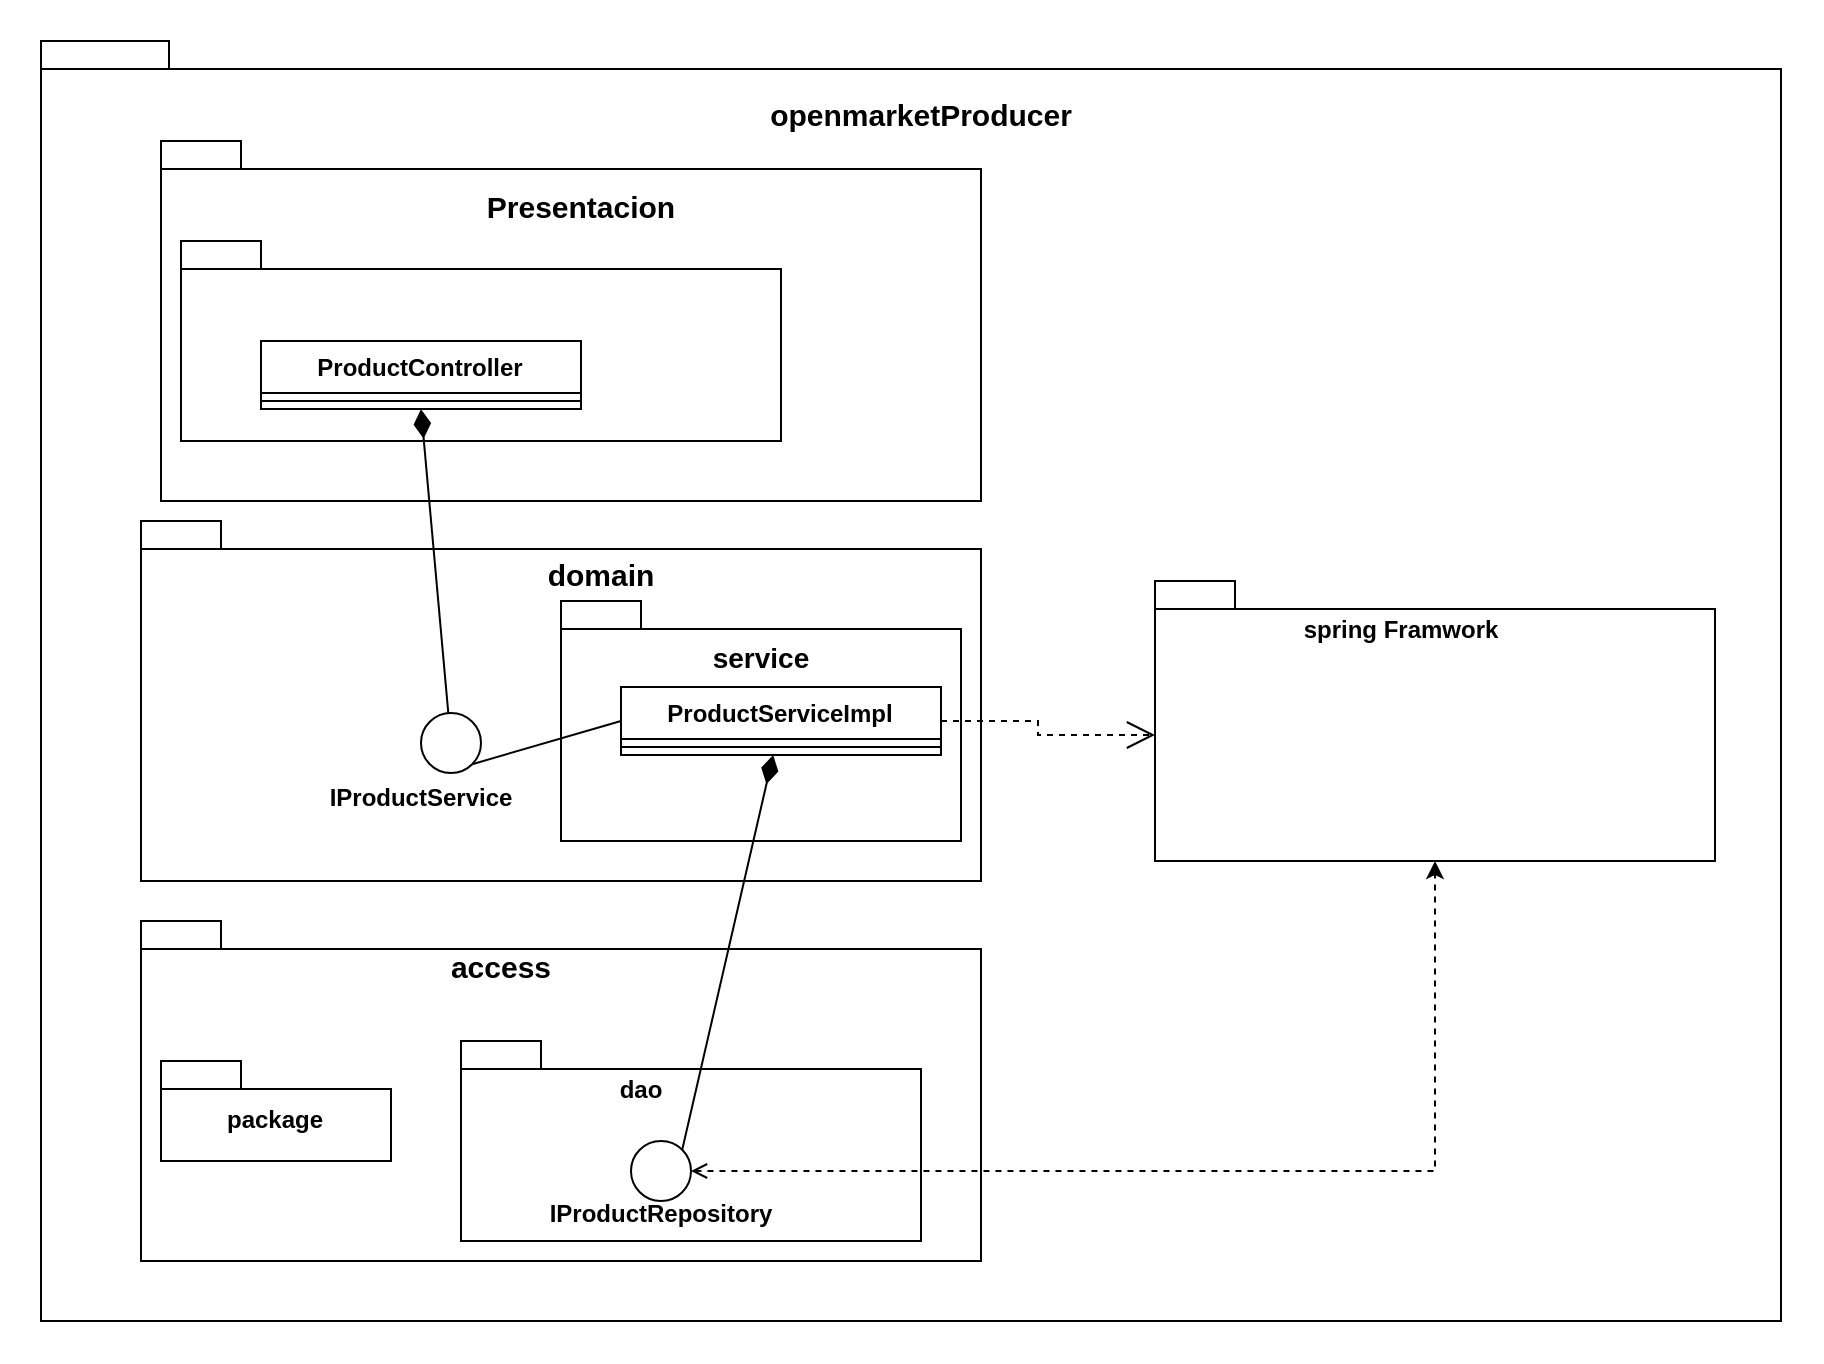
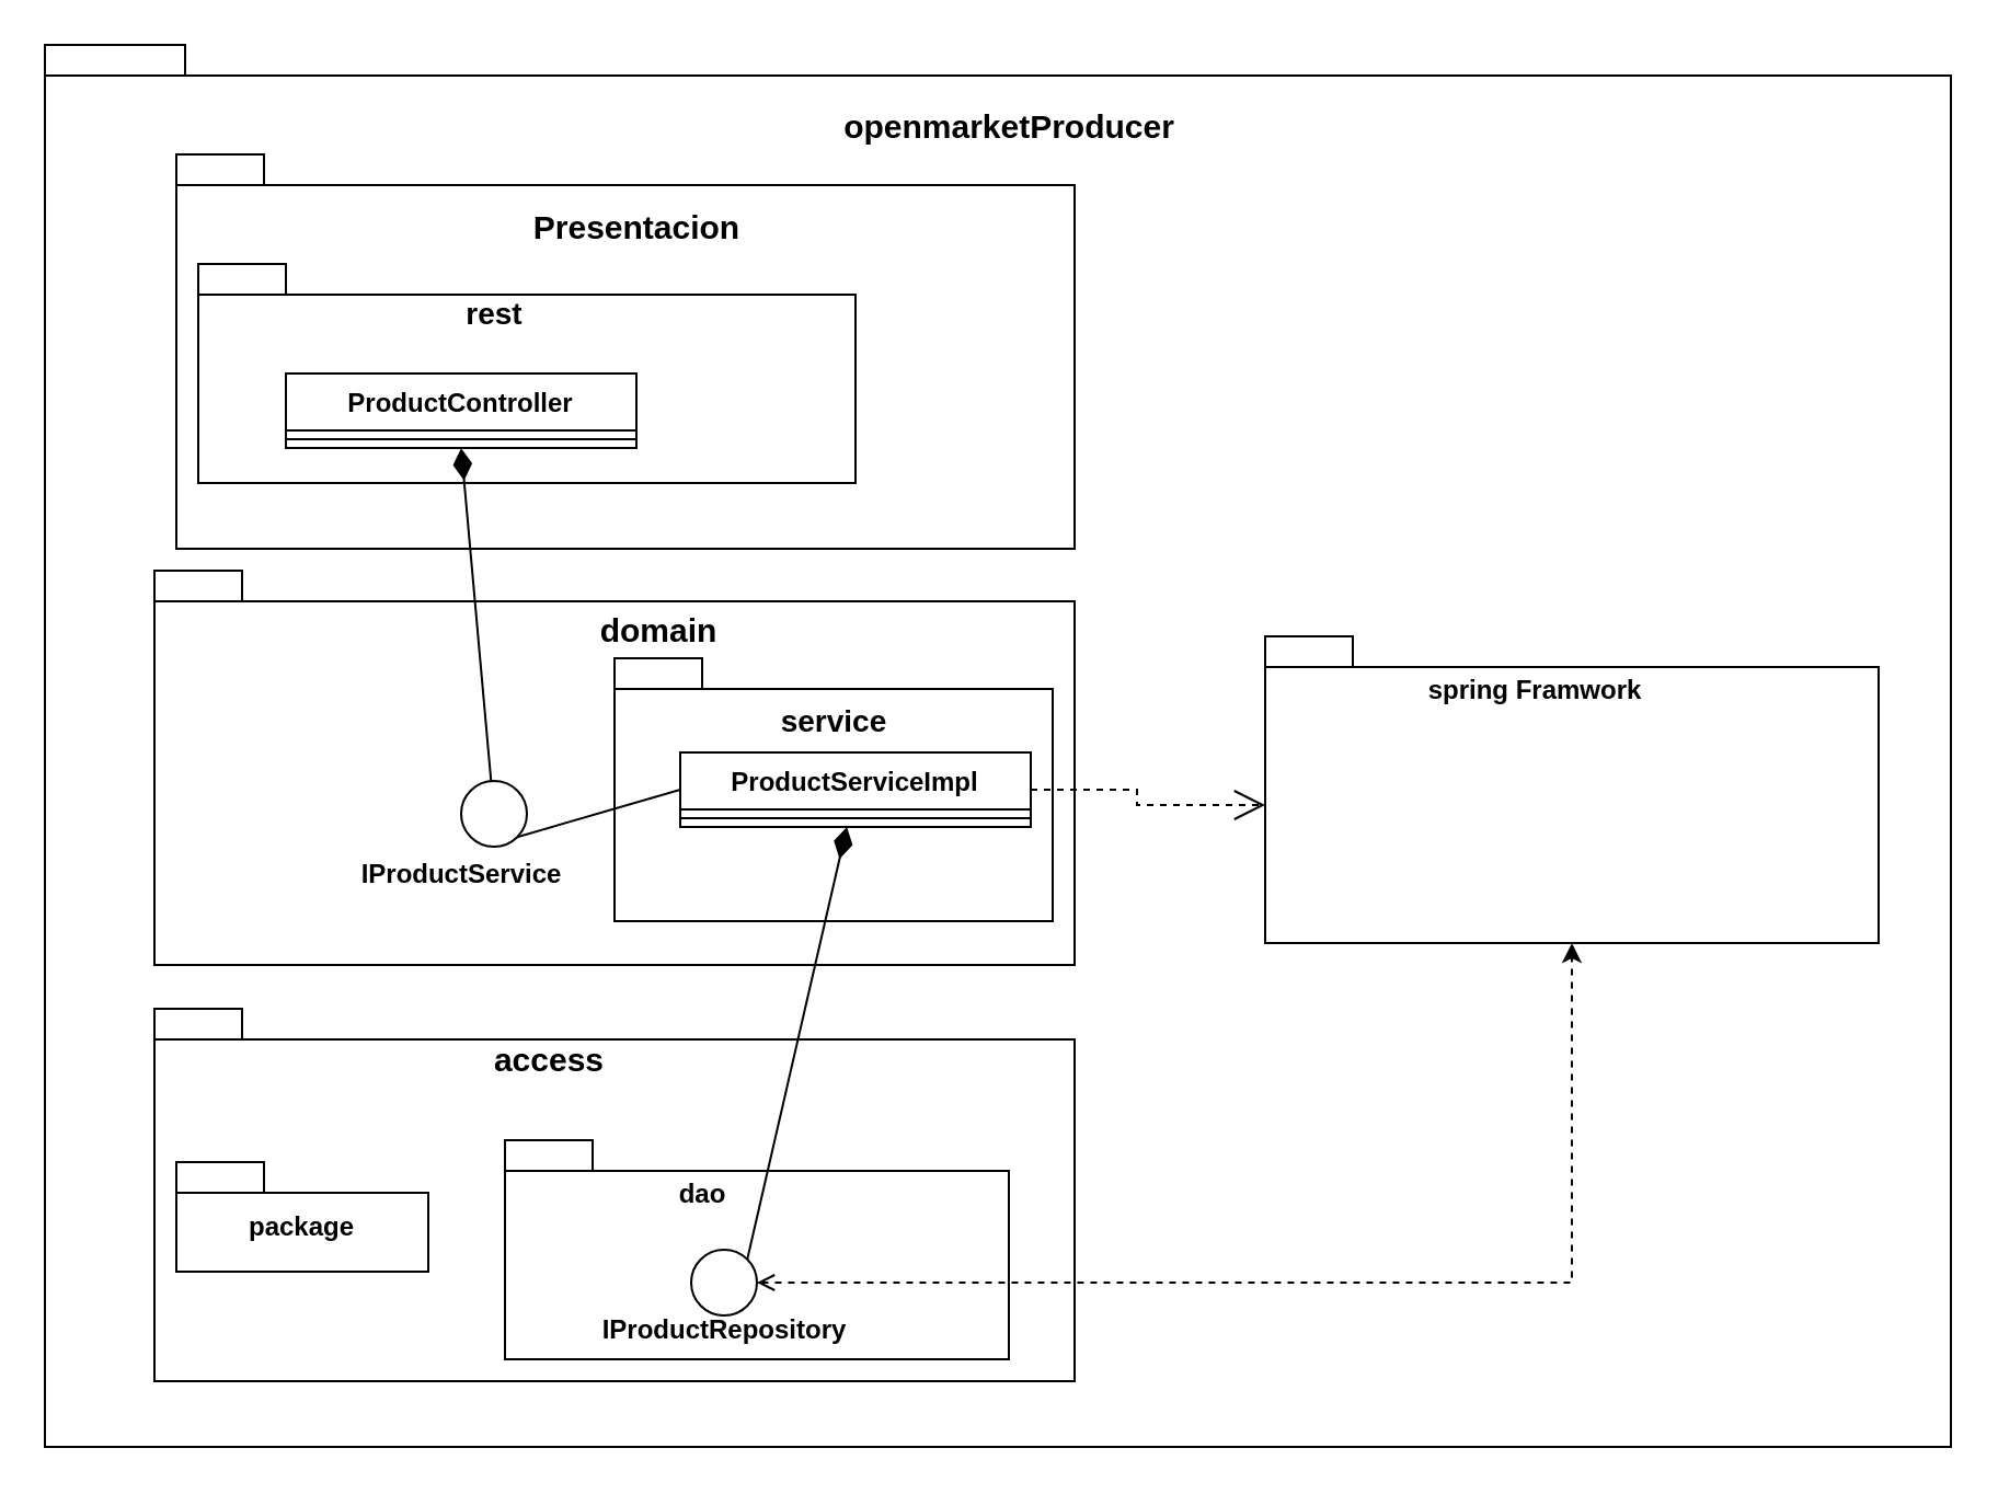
+ <mxCell id="13" value="rest" style="text;align=center;fontStyle=1;verticalAlign=middle;spacingLeft=3;spacingRight=3;strokeColor=none;rotatable=0;points=[[0,0.5],[1,0.5]];portConstraint=eastwest;html=1;fontSize=14;" vertex="1" parent="1"><mxGeometry x="185" y="130" width="80" height="26" as="geometry" /></mxCell>
